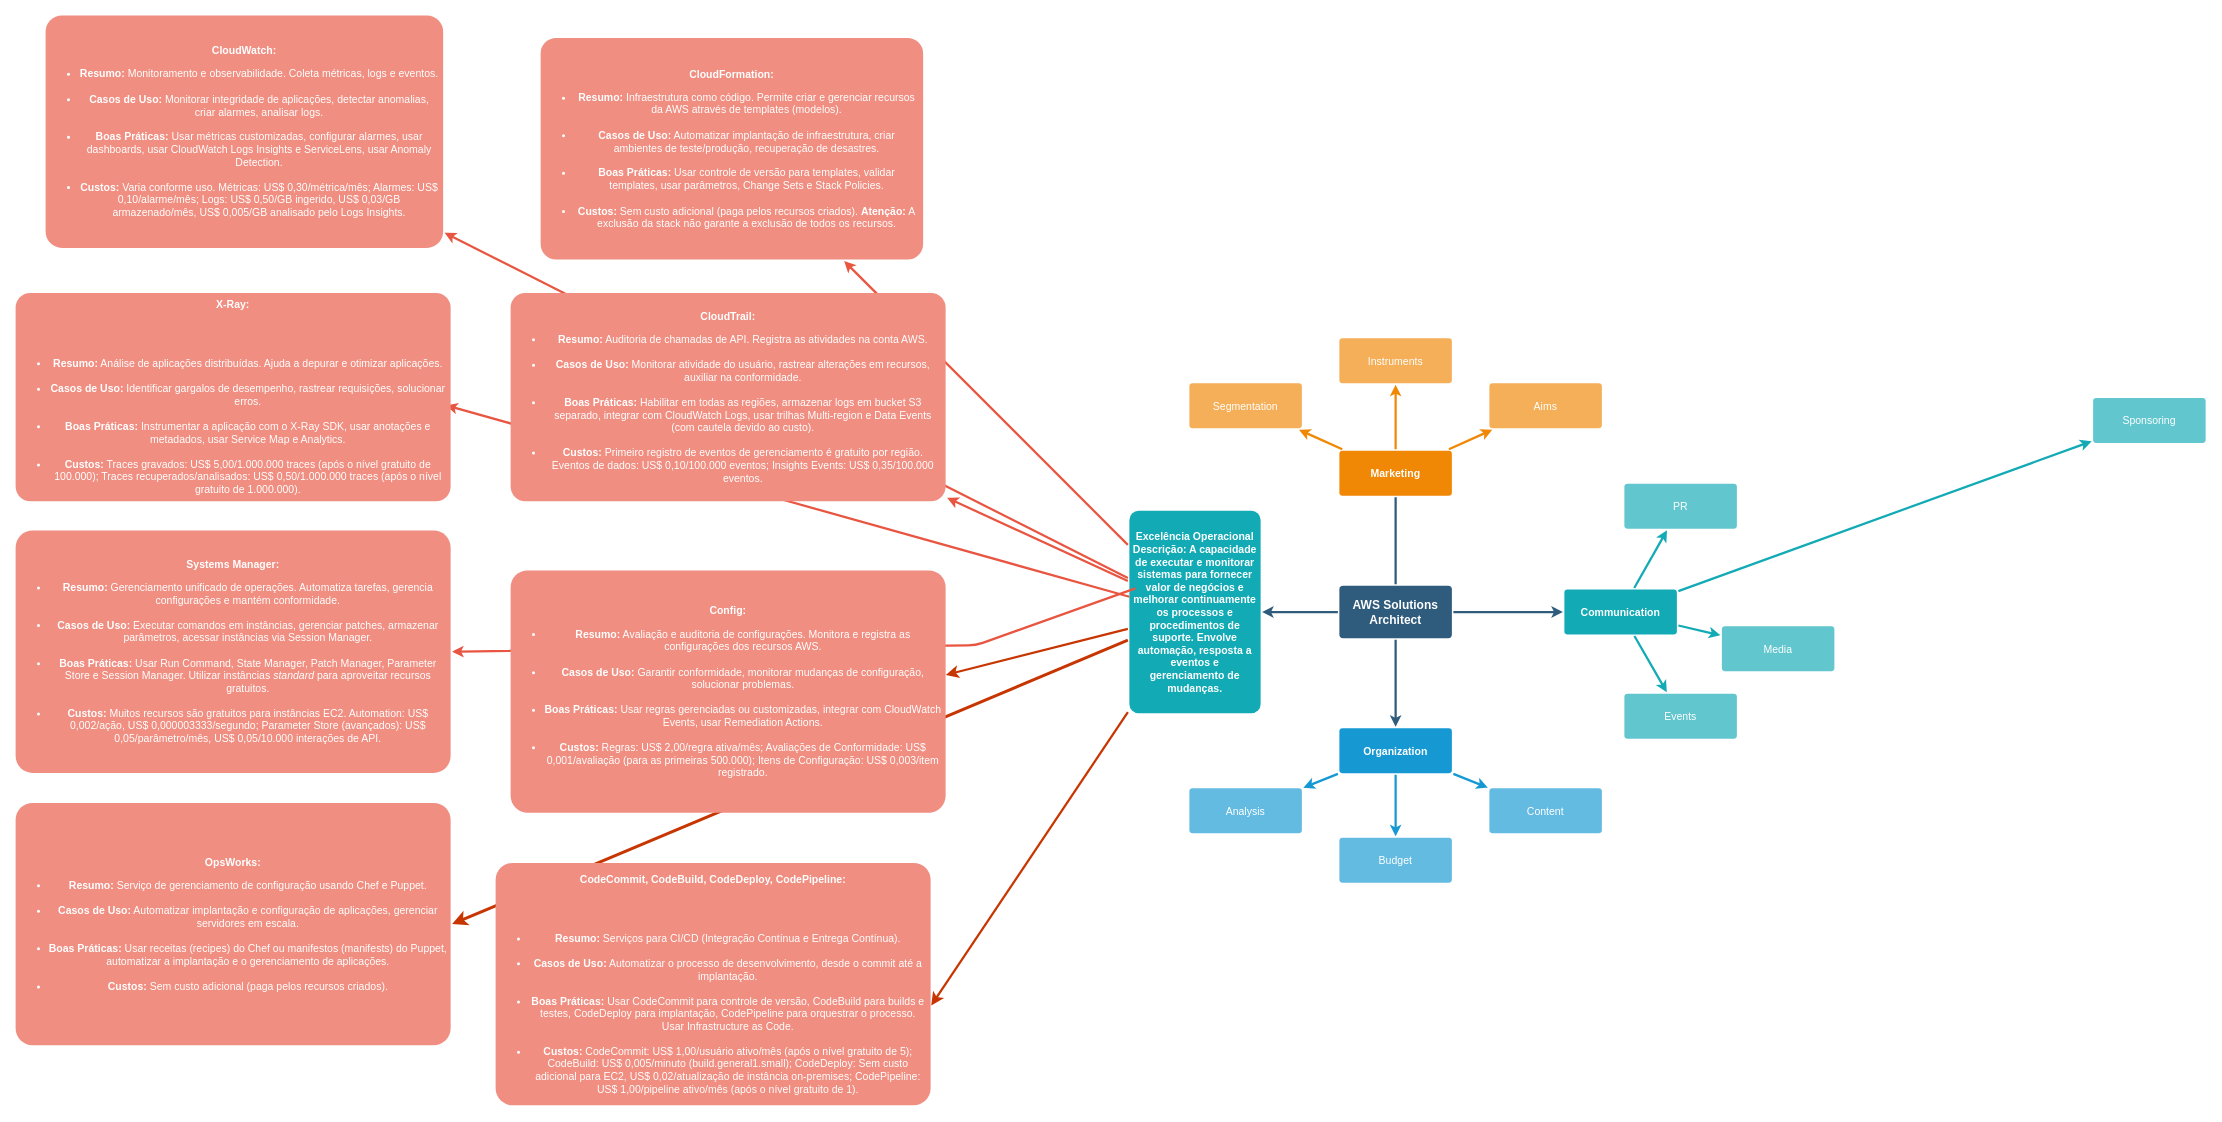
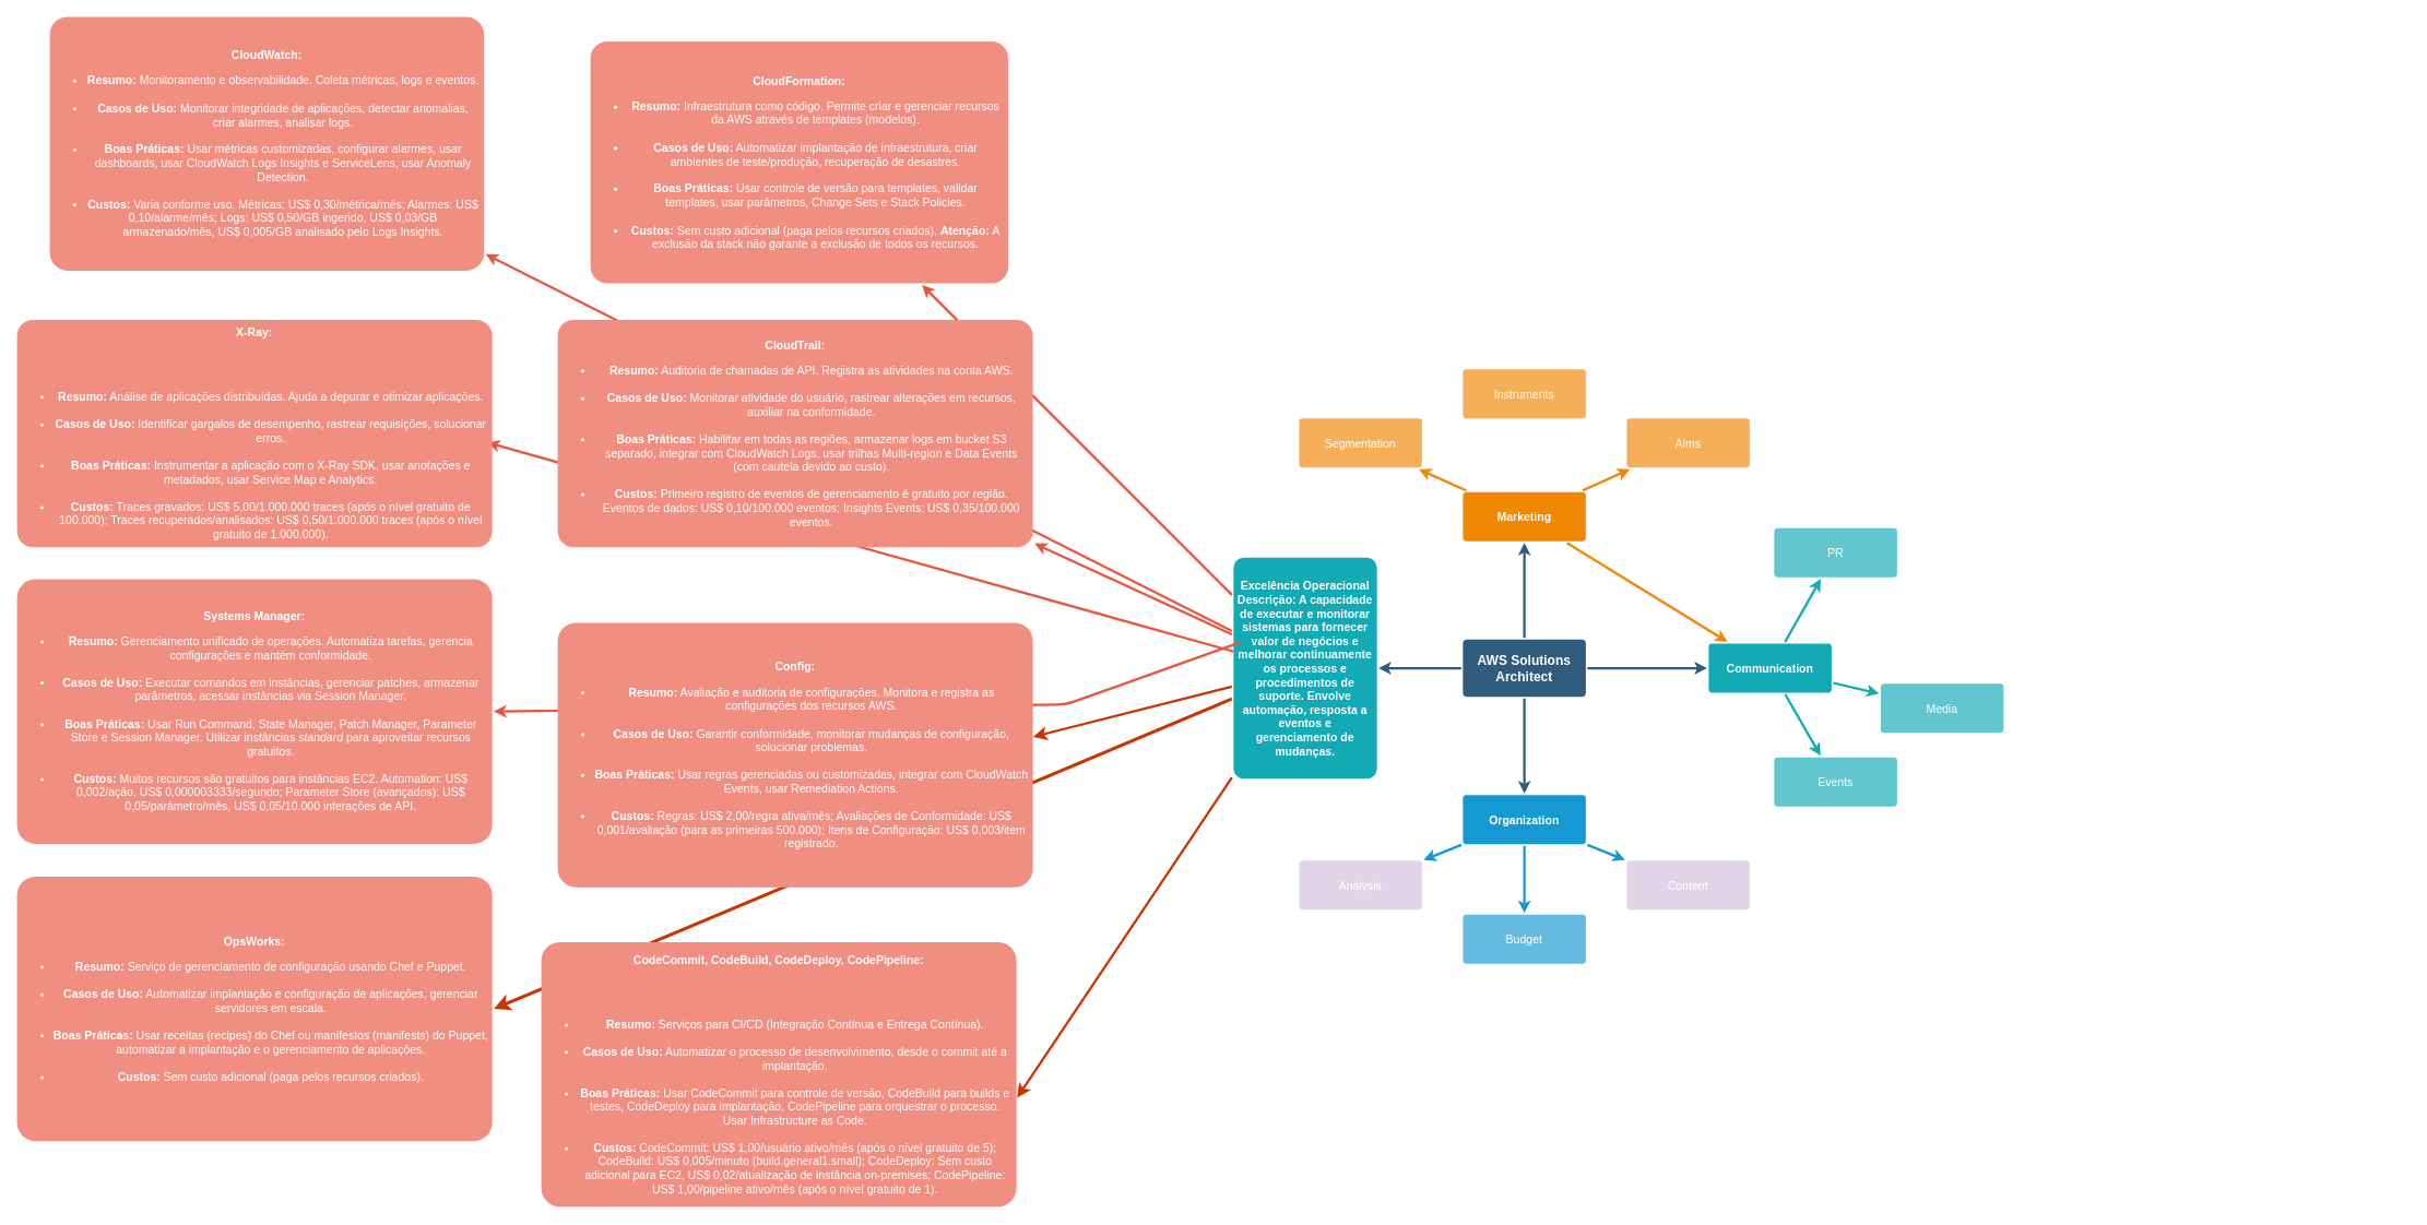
- <mxCell id="36" value="Sponsoring" style="rounded=1;whiteSpace=wrap;html=1;shadow=0;labelBackgroundColor=none;strokeColor=none;strokeWidth=3;fillColor=#61c6ce;fontFamily=Helvetica;fontSize=14;fontColor=#FFFFFF;align=center;spacing=5;fontStyle=0;arcSize=7;perimeterSpacing=2;" parent="1" vertex="1"><mxGeometry x="2790" y="530" width="150" height="60" as="geometry" /></mxCell>
- <mxCell id="28" value="" style="edgeStyle=none;rounded=0;jumpStyle=none;html=1;shadow=0;labelBackgroundColor=none;startArrow=none;startFill=0;endArrow=classic;endFill=1;jettySize=auto;orthogonalLoop=1;strokeColor=#F08705;strokeWidth=3;fontFamily=Helvetica;fontSize=14;fontColor=#FFFFFF;spacing=5;" parent="1" source="24" target="27" edge="1"><mxGeometry relative="1" as="geometry" /></mxCell>
+ <mxCell id="28" value="" style="edgeStyle=none;rounded=0;jumpStyle=none;html=1;shadow=0;labelBackgroundColor=none;startArrow=none;startFill=0;endArrow=classic;endFill=1;jettySize=auto;orthogonalLoop=1;strokeColor=#F08705;strokeWidth=3;fontFamily=Helvetica;fontSize=14;fontColor=#FFFFFF;spacing=5;" parent="1" source="24" target="31" edge="1"><mxGeometry relative="1" as="geometry" /></mxCell>
- <mxCell id="4" value="" style="edgeStyle=none;rounded=0;jumpStyle=none;html=1;shadow=0;labelBackgroundColor=none;startArrow=none;startFill=0;endArrow=none;endFill=1;jettySize=auto;orthogonalLoop=1;strokeColor=#2F5B7C;strokeWidth=3;fontFamily=Helvetica;fontSize=16;fontColor=#23445D;spacing=5;" parent="1" source="8" target="24" edge="1"><mxGeometry relative="1" as="geometry" /></mxCell>
+ <mxCell id="4" value="" style="edgeStyle=none;rounded=0;jumpStyle=none;html=1;shadow=0;labelBackgroundColor=none;startArrow=none;startFill=0;endArrow=classic;endFill=1;jettySize=auto;orthogonalLoop=1;strokeColor=#2F5B7C;strokeWidth=3;fontFamily=Helvetica;fontSize=16;fontColor=#23445D;spacing=5;" parent="1" source="8" target="24" edge="1"><mxGeometry relative="1" as="geometry" /></mxCell>
- <mxCell id="37" value="" style="edgeStyle=none;rounded=1;jumpStyle=none;html=1;shadow=0;labelBackgroundColor=none;startArrow=none;startFill=0;jettySize=auto;orthogonalLoop=1;strokeColor=#12AAB5;strokeWidth=3;fontFamily=Helvetica;fontSize=14;fontColor=#FFFFFF;spacing=5;fontStyle=1;fillColor=#b0e3e6;" parent="1" source="31" target="36" edge="1"><mxGeometry relative="1" as="geometry" /></mxCell>
- <mxCell id="23" value="Analysis" style="rounded=1;whiteSpace=wrap;html=1;shadow=0;labelBackgroundColor=none;strokeColor=none;strokeWidth=3;fillColor=#64bbe2;fontFamily=Helvetica;fontSize=14;fontColor=#FFFFFF;align=center;spacing=5;arcSize=7;perimeterSpacing=2;" parent="1" vertex="1"><mxGeometry x="1585" y="1050.5" width="150" height="60" as="geometry" /></mxCell>
+ <mxCell id="23" value="Analysis" style="rounded=1;whiteSpace=wrap;html=1;shadow=0;labelBackgroundColor=none;strokeColor=none;strokeWidth=3;fillColor=#e1d5e7;fontFamily=Helvetica;fontSize=14;fontColor=#FFFFFF;align=center;spacing=5;arcSize=7;perimeterSpacing=2;" parent="1" vertex="1"><mxGeometry x="1585" y="1050.5" width="150" height="60" as="geometry" /></mxCell>
- <mxCell id="21" value="Content" style="rounded=1;whiteSpace=wrap;html=1;shadow=0;labelBackgroundColor=none;strokeColor=none;strokeWidth=3;fillColor=#64bbe2;fontFamily=Helvetica;fontSize=14;fontColor=#FFFFFF;align=center;spacing=5;arcSize=7;perimeterSpacing=2;" parent="1" vertex="1"><mxGeometry x="1985" y="1050.5" width="150" height="60" as="geometry" /></mxCell>
+ <mxCell id="21" value="Content" style="rounded=1;whiteSpace=wrap;html=1;shadow=0;labelBackgroundColor=none;strokeColor=none;strokeWidth=3;fillColor=#e1d5e7;fontFamily=Helvetica;fontSize=14;fontColor=#FFFFFF;align=center;spacing=5;arcSize=7;perimeterSpacing=2;" parent="1" vertex="1"><mxGeometry x="1985" y="1050.5" width="150" height="60" as="geometry" /></mxCell>
